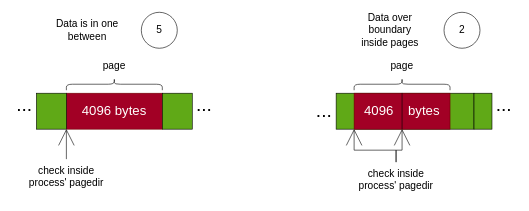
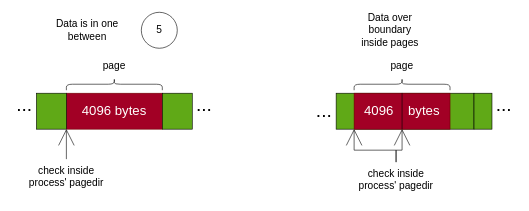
- <mxCell id="13" value="2" style="ellipse;whiteSpace=wrap;html=1;aspect=fixed;sketch=0;fontSize=17;" parent="11" vertex="1"><mxGeometry x="150" width="60" height="60" as="geometry" /></mxCell>
